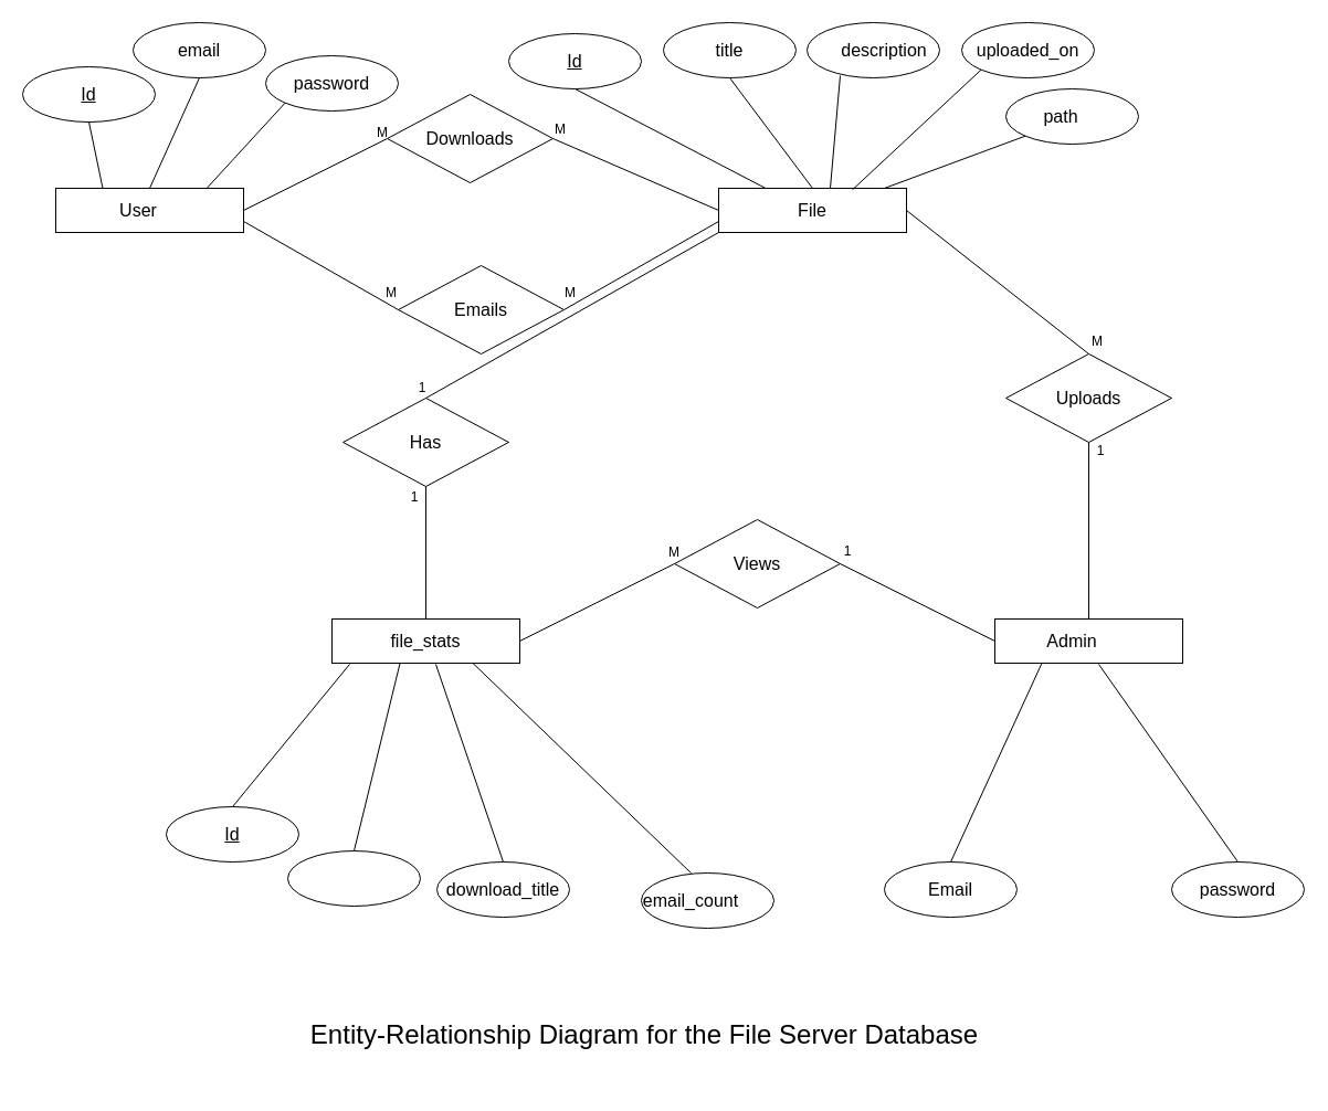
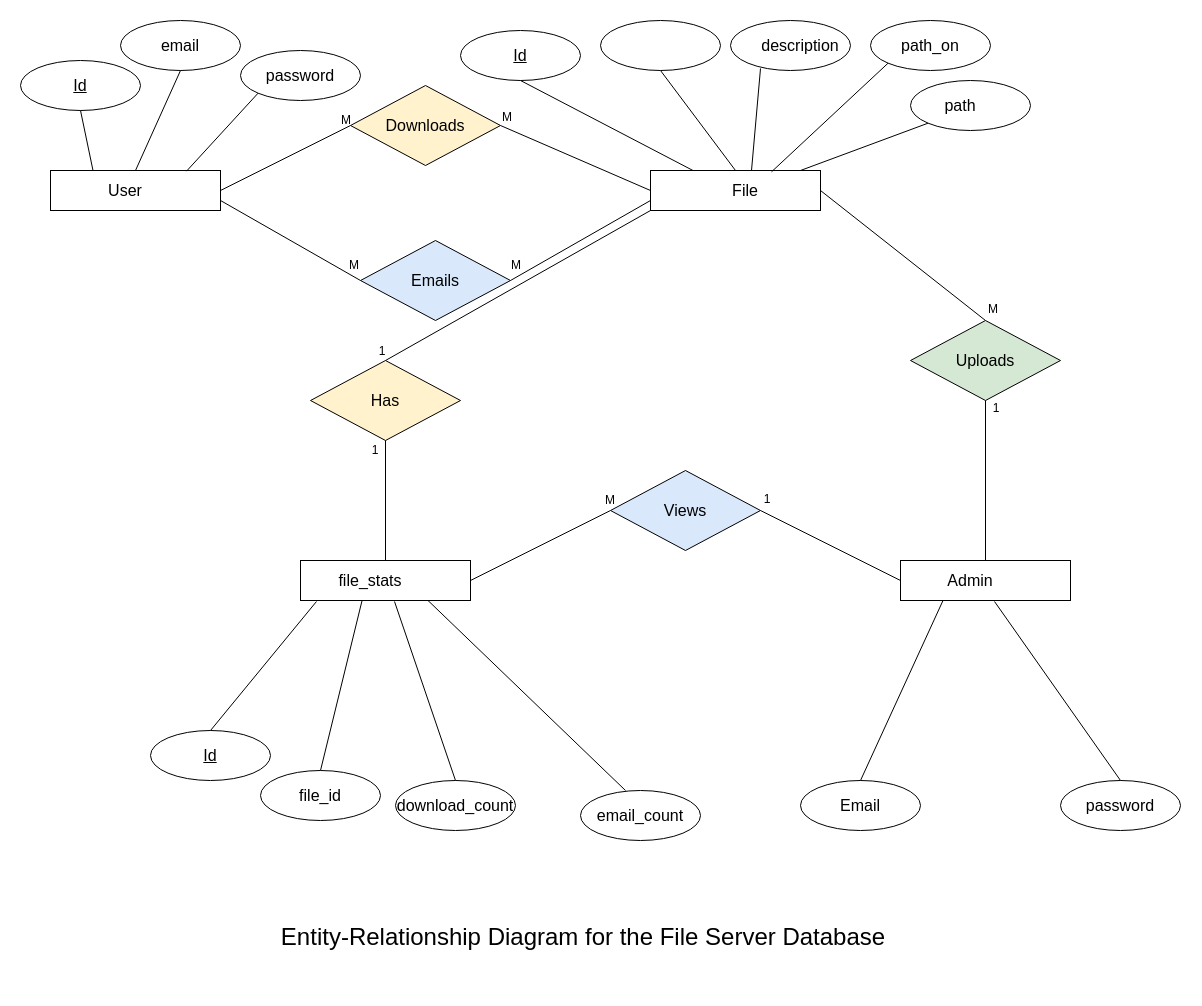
- <mxCell id="29" value="&lt;font style=&quot;font-size: 16px;&quot;&gt;title&lt;/font&gt;" style="text;html=1;strokeColor=none;fillColor=none;align=center;verticalAlign=middle;whiteSpace=wrap;rounded=0;" vertex="1" parent="27"><mxGeometry x="30" y="10" width="60" height="30" as="geometry" /></mxCell>
- <mxCell id="56" value="&lt;font style=&quot;font-size: 16px;&quot;&gt;uploaded_on&lt;/font&gt;" style="text;html=1;strokeColor=none;fillColor=none;align=center;verticalAlign=middle;whiteSpace=wrap;rounded=0;" vertex="1" parent="54"><mxGeometry x="30" y="10" width="60" height="30" as="geometry" /></mxCell>
+ <mxCell id="56" value="&lt;font style=&quot;font-size: 16px;&quot;&gt;path_on&lt;/font&gt;" style="text;html=1;strokeColor=none;fillColor=none;align=center;verticalAlign=middle;whiteSpace=wrap;rounded=0;" vertex="1" parent="54"><mxGeometry x="30" y="10" width="60" height="30" as="geometry" /></mxCell>
- <mxCell id="78" value="&lt;font style=&quot;font-size: 16px;&quot;&gt;Downloads&lt;/font&gt;" style="rhombus;whiteSpace=wrap;html=1;" vertex="1" parent="77"><mxGeometry width="150" height="80" as="geometry" /></mxCell>
+ <mxCell id="78" value="&lt;font style=&quot;font-size: 16px;&quot;&gt;Downloads&lt;/font&gt;" style="rhombus;whiteSpace=wrap;html=1;fillColor=#fff2cc;" vertex="1" parent="77"><mxGeometry width="150" height="80" as="geometry" /></mxCell>
- <mxCell id="21" value="&lt;font style=&quot;font-size: 16px;&quot;&gt;File&lt;/font&gt;" style="text;html=1;strokeColor=none;fillColor=none;align=center;verticalAlign=middle;whiteSpace=wrap;rounded=0;" vertex="1" parent="19"><mxGeometry x="80" y="155" width="70" height="30" as="geometry" /></mxCell>
+ <mxCell id="21" value="&lt;font style=&quot;font-size: 16px;&quot;&gt;File&lt;/font&gt;" style="text;html=1;strokeColor=none;fillColor=none;align=center;verticalAlign=middle;whiteSpace=wrap;rounded=0;" vertex="1" parent="19"><mxGeometry x="90" y="155" width="70" height="30" as="geometry" /></mxCell>
- <mxCell id="80" value="&lt;span style=&quot;font-size: 16px;&quot;&gt;Emails&lt;/span&gt;" style="rhombus;whiteSpace=wrap;html=1;" vertex="1" parent="79"><mxGeometry width="150" height="80" as="geometry" /></mxCell>
+ <mxCell id="80" value="&lt;span style=&quot;font-size: 16px;&quot;&gt;Emails&lt;/span&gt;" style="rhombus;whiteSpace=wrap;html=1;fillColor=#dae8fc;" vertex="1" parent="79"><mxGeometry width="150" height="80" as="geometry" /></mxCell>
- <mxCell id="84" value="&lt;font style=&quot;font-size: 16px;&quot;&gt;Uploads&lt;/font&gt;" style="rhombus;whiteSpace=wrap;html=1;" vertex="1" parent="83"><mxGeometry width="150" height="80" as="geometry" /></mxCell>
+ <mxCell id="84" value="&lt;font style=&quot;font-size: 16px;&quot;&gt;Uploads&lt;/font&gt;" style="rhombus;whiteSpace=wrap;html=1;fillColor=#d5e8d4;" vertex="1" parent="83"><mxGeometry width="150" height="80" as="geometry" /></mxCell>
- <mxCell id="92" value="&lt;font style=&quot;font-size: 16px;&quot;&gt;Has&lt;/font&gt;" style="rhombus;whiteSpace=wrap;html=1;" vertex="1" parent="91"><mxGeometry width="150" height="80" as="geometry" /></mxCell>
+ <mxCell id="92" value="&lt;font style=&quot;font-size: 16px;&quot;&gt;Has&lt;/font&gt;" style="rhombus;whiteSpace=wrap;html=1;fillColor=#fff2cc;" vertex="1" parent="91"><mxGeometry width="150" height="80" as="geometry" /></mxCell>
- <mxCell id="86" value="&lt;font style=&quot;font-size: 16px;&quot;&gt;Views&lt;/font&gt;" style="rhombus;whiteSpace=wrap;html=1;" vertex="1" parent="2"><mxGeometry x="590" y="450" width="150" height="80" as="geometry" /></mxCell>
+ <mxCell id="86" value="&lt;font style=&quot;font-size: 16px;&quot;&gt;Views&lt;/font&gt;" style="rhombus;whiteSpace=wrap;html=1;fillColor=#dae8fc;" vertex="1" parent="2"><mxGeometry x="590" y="450" width="150" height="80" as="geometry" /></mxCell>
- <mxCell id="38" value="&lt;font style=&quot;font-size: 16px;&quot;&gt;file_stats&lt;/font&gt;" style="text;html=1;strokeColor=none;fillColor=none;align=center;verticalAlign=middle;whiteSpace=wrap;rounded=0;" vertex="1" parent="36"><mxGeometry x="80" y="155" width="70" height="30" as="geometry" /></mxCell>
+ <mxCell id="38" value="&lt;font style=&quot;font-size: 16px;&quot;&gt;file_stats&lt;/font&gt;" style="text;html=1;strokeColor=none;fillColor=none;align=center;verticalAlign=middle;whiteSpace=wrap;rounded=0;" vertex="1" parent="36"><mxGeometry x="65" y="155" width="70" height="30" as="geometry" /></mxCell>
+ <mxCell id="47" value="&lt;font style=&quot;font-size: 16px;&quot;&gt;file_id&lt;/font&gt;" style="text;html=1;strokeColor=none;fillColor=none;align=center;verticalAlign=middle;whiteSpace=wrap;rounded=0;" vertex="1" parent="45"><mxGeometry x="30" y="10" width="60" height="30" as="geometry" /></mxCell>
- <mxCell id="44" value="&lt;font style=&quot;font-size: 16px;&quot;&gt;download_title&lt;/font&gt;" style="text;html=1;strokeColor=none;fillColor=none;align=center;verticalAlign=middle;whiteSpace=wrap;rounded=0;" vertex="1" parent="42"><mxGeometry x="30" y="10" width="60" height="30" as="geometry" /></mxCell>
+ <mxCell id="44" value="&lt;font style=&quot;font-size: 16px;&quot;&gt;download_count&lt;/font&gt;" style="text;html=1;strokeColor=none;fillColor=none;align=center;verticalAlign=middle;whiteSpace=wrap;rounded=0;" vertex="1" parent="42"><mxGeometry x="30" y="10" width="60" height="30" as="geometry" /></mxCell>
- <mxCell id="65" value="&lt;font style=&quot;font-size: 16px;&quot;&gt;email_count&lt;/font&gt;" style="text;html=1;strokeColor=none;fillColor=none;align=center;verticalAlign=middle;whiteSpace=wrap;rounded=0;" vertex="1" parent="63"><mxGeometry x="15" y="10" width="60" height="30" as="geometry" /></mxCell>
+ <mxCell id="65" value="&lt;font style=&quot;font-size: 16px;&quot;&gt;email_count&lt;/font&gt;" style="text;html=1;strokeColor=none;fillColor=none;align=center;verticalAlign=middle;whiteSpace=wrap;rounded=0;" vertex="1" parent="63"><mxGeometry x="30" y="10" width="60" height="30" as="geometry" /></mxCell>
